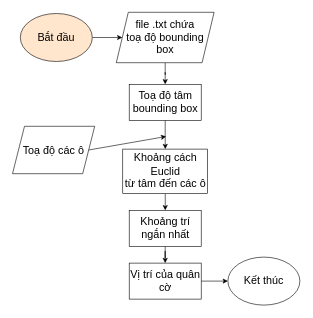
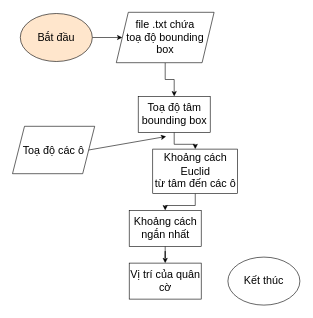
- <mxCell id="8" value="&lt;font style=&quot;font-size: 18px;&quot;&gt;Toạ độ tâm&lt;br&gt;bounding box&lt;/font&gt;" style="rounded=0;whiteSpace=wrap;html=1;" parent="1" vertex="1"><mxGeometry x="214.5" y="140" width="120" height="60" as="geometry" /></mxCell>
+ <mxCell id="8" value="&lt;font style=&quot;font-size: 18px;&quot;&gt;Toạ độ tâm&lt;br&gt;bounding box&lt;/font&gt;" style="rounded=0;whiteSpace=wrap;html=1;" parent="1" vertex="1"><mxGeometry x="229.5" y="160" width="120" height="60" as="geometry" /></mxCell>
- <mxCell id="6" value="&lt;font style=&quot;font-size: 18px;&quot;&gt;Khoảng cách Euclid&lt;br&gt;từ tâm đến các ô&lt;/font&gt;" style="rounded=0;whiteSpace=wrap;html=1;" parent="1" vertex="1"><mxGeometry x="203.75" y="248" width="141.5" height="74" as="geometry" /></mxCell>
+ <mxCell id="6" value="&lt;font style=&quot;font-size: 18px;&quot;&gt;Khoảng cách Euclid&lt;br&gt;từ tâm đến các ô&lt;/font&gt;" style="rounded=0;whiteSpace=wrap;html=1;" parent="1" vertex="1"><mxGeometry x="253.75" y="248" width="141.5" height="74" as="geometry" /></mxCell>
- <mxCell id="11" value="&lt;font style=&quot;font-size: 18px;&quot;&gt;Khoảng trí ngắn nhất&lt;/font&gt;" style="rounded=0;whiteSpace=wrap;html=1;" parent="1" vertex="1"><mxGeometry x="214.5" y="350" width="120" height="60" as="geometry" /></mxCell>
+ <mxCell id="11" value="&lt;font style=&quot;font-size: 18px;&quot;&gt;Khoảng cách ngắn nhất&lt;/font&gt;" style="rounded=0;whiteSpace=wrap;html=1;" parent="1" vertex="1"><mxGeometry x="214.5" y="350" width="120" height="60" as="geometry" /></mxCell>
- <mxCell id="12" value="" style="edgeStyle=orthogonalEdgeStyle;rounded=0;orthogonalLoop=1;jettySize=auto;html=1;" parent="1" source="13" target="16" edge="1"><mxGeometry relative="1" as="geometry" /></mxCell>
